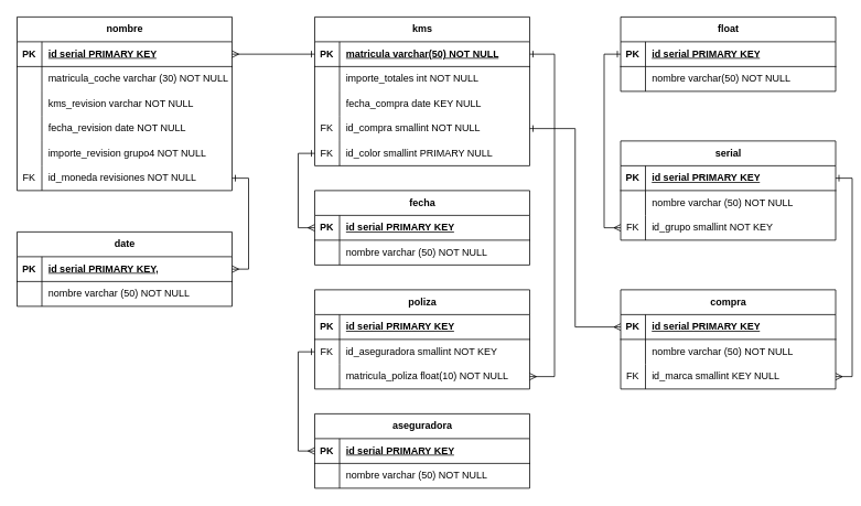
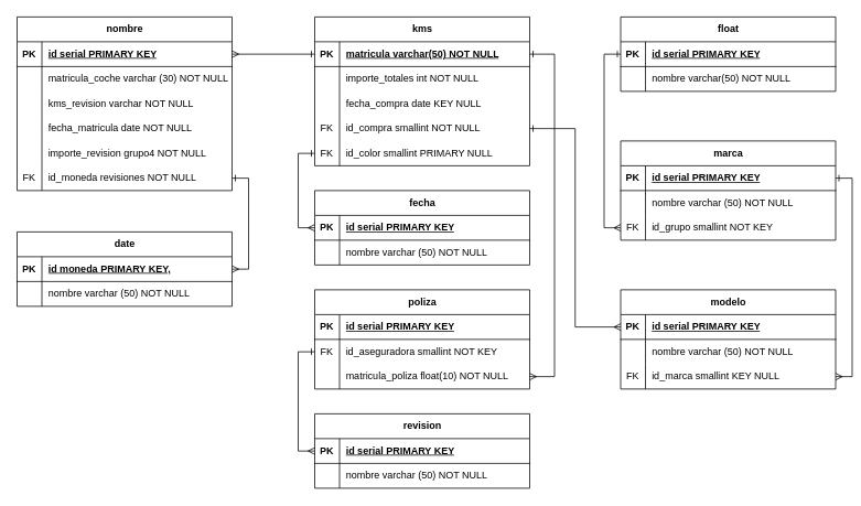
- <mxCell id="76" value="fecha_revision date NOT NULL" style="shape=partialRectangle;connectable=0;fillColor=none;top=0;left=0;bottom=0;right=0;align=left;spacingLeft=6;overflow=hidden;whiteSpace=wrap;html=1;" parent="74" vertex="1"><mxGeometry x="30" width="230" height="30" as="geometry"><mxRectangle width="230" height="30" as="alternateBounds" /></mxGeometry></mxCell>
+ <mxCell id="76" value="fecha_matricula date NOT NULL" style="shape=partialRectangle;connectable=0;fillColor=none;top=0;left=0;bottom=0;right=0;align=left;spacingLeft=6;overflow=hidden;whiteSpace=wrap;html=1;" parent="74" vertex="1"><mxGeometry x="30" width="230" height="30" as="geometry"><mxRectangle width="230" height="30" as="alternateBounds" /></mxGeometry></mxCell>
- <mxCell id="35" value="serial" style="shape=table;startSize=30;container=1;collapsible=1;childLayout=tableLayout;fixedRows=1;rowLines=0;fontStyle=1;align=center;resizeLast=1;html=1;" parent="1" vertex="1"><mxGeometry x="750" y="170" width="260" height="120" as="geometry" /></mxCell>
+ <mxCell id="35" value="marca" style="shape=table;startSize=30;container=1;collapsible=1;childLayout=tableLayout;fixedRows=1;rowLines=0;fontStyle=1;align=center;resizeLast=1;html=1;" parent="1" vertex="1"><mxGeometry x="750" y="170" width="260" height="120" as="geometry" /></mxCell>
- <mxCell id="86" value="id serial PRIMARY KEY," style="shape=partialRectangle;connectable=0;fillColor=none;top=0;left=0;bottom=0;right=0;align=left;spacingLeft=6;fontStyle=5;overflow=hidden;whiteSpace=wrap;html=1;" parent="84" vertex="1"><mxGeometry x="30" width="230" height="30" as="geometry"><mxRectangle width="230" height="30" as="alternateBounds" /></mxGeometry></mxCell>
+ <mxCell id="86" value="id moneda PRIMARY KEY," style="shape=partialRectangle;connectable=0;fillColor=none;top=0;left=0;bottom=0;right=0;align=left;spacingLeft=6;fontStyle=5;overflow=hidden;whiteSpace=wrap;html=1;" parent="84" vertex="1"><mxGeometry x="30" width="230" height="30" as="geometry"><mxRectangle width="230" height="30" as="alternateBounds" /></mxGeometry></mxCell>
- <mxCell id="45" value="compra" style="shape=table;startSize=30;container=1;collapsible=1;childLayout=tableLayout;fixedRows=1;rowLines=0;fontStyle=1;align=center;resizeLast=1;html=1;" parent="1" vertex="1"><mxGeometry x="750" y="350" width="260" height="120" as="geometry" /></mxCell>
+ <mxCell id="45" value="modelo" style="shape=table;startSize=30;container=1;collapsible=1;childLayout=tableLayout;fixedRows=1;rowLines=0;fontStyle=1;align=center;resizeLast=1;html=1;" parent="1" vertex="1"><mxGeometry x="750" y="350" width="260" height="120" as="geometry" /></mxCell>
- <mxCell id="97" value="aseguradora" style="shape=table;startSize=30;container=1;collapsible=1;childLayout=tableLayout;fixedRows=1;rowLines=0;fontStyle=1;align=center;resizeLast=1;html=1;" vertex="1" parent="1"><mxGeometry x="380" y="500" width="260" height="90.0" as="geometry" /></mxCell>
+ <mxCell id="97" value="revision" style="shape=table;startSize=30;container=1;collapsible=1;childLayout=tableLayout;fixedRows=1;rowLines=0;fontStyle=1;align=center;resizeLast=1;html=1;" vertex="1" parent="1"><mxGeometry x="380" y="500" width="260" height="90.0" as="geometry" /></mxCell>
